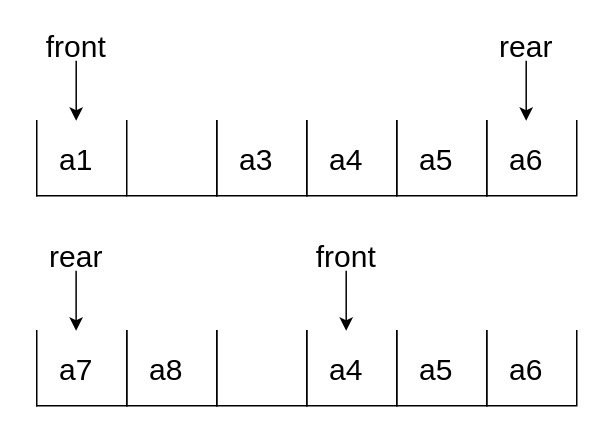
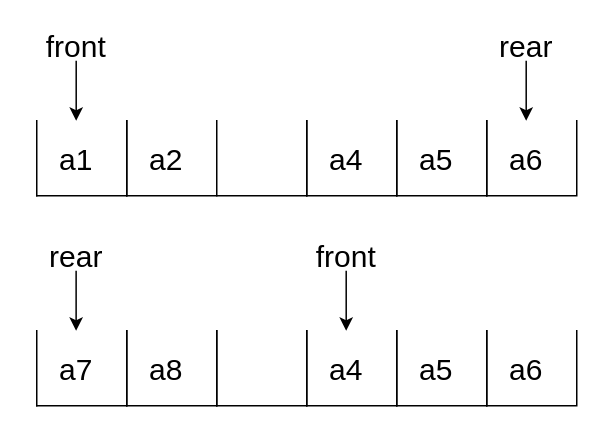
+ <mxCell id="7" value="&lt;font style=&quot;font-size: 20px&quot;&gt;a2&lt;br&gt;&lt;/font&gt;" style="shape=partialRectangle;whiteSpace=wrap;html=1;right=0;top=0;bottom=0;fillColor=none;routingCenterX=-0.5;" vertex="1" parent="5"><mxGeometry width="52.5" height="50" as="geometry" /></mxCell>
- <mxCell id="10" value="&lt;font style=&quot;font-size: 20px&quot;&gt;a3&lt;/font&gt;" style="shape=partialRectangle;whiteSpace=wrap;html=1;right=0;top=0;bottom=0;fillColor=none;routingCenterX=-0.5;" vertex="1" parent="8"><mxGeometry width="52.5" height="50" as="geometry" /></mxCell>
